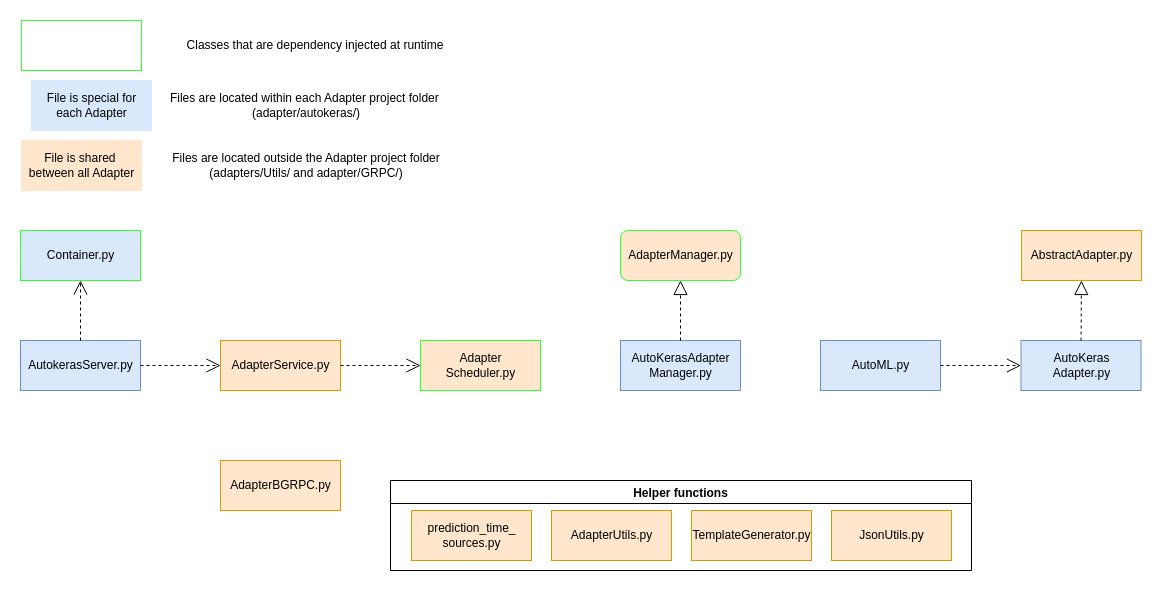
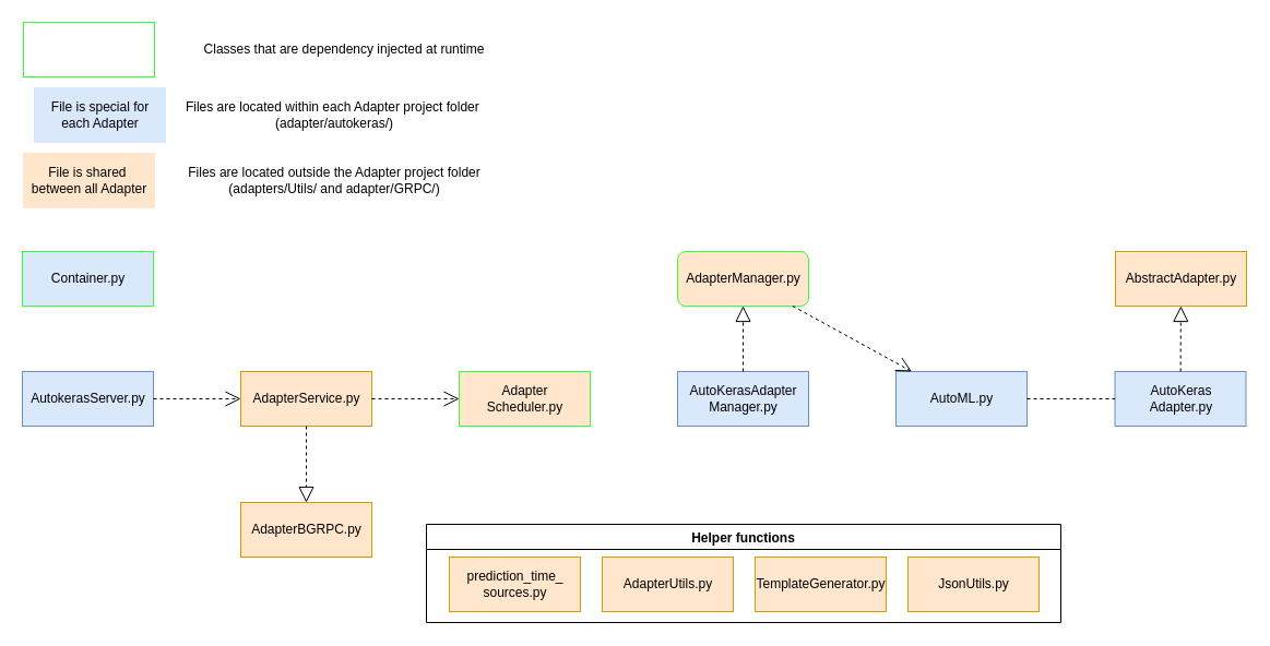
+ <mxCell id="16" value="" style="endArrow=open;endSize=12;dashed=1;html=1;rounded=0;" parent="1" source="6" target="10" edge="1"><mxGeometry width="160" relative="1" as="geometry"><mxPoint x="780" y="300" as="sourcePoint" /><mxPoint x="940" y="300" as="targetPoint" /></mxGeometry></mxCell>
- <mxCell id="23" value="" style="endArrow=open;endSize=12;dashed=1;html=1;rounded=0;" parent="1" source="2" target="22" edge="1"><mxGeometry width="160" relative="1" as="geometry"><mxPoint x="91" y="460" as="sourcePoint" /><mxPoint x="251" y="460" as="targetPoint" /></mxGeometry></mxCell>
- <mxCell id="17" value="" style="endArrow=open;endSize=12;dashed=1;html=1;rounded=0;" parent="1" source="10" target="9" edge="1"><mxGeometry width="160" relative="1" as="geometry"><mxPoint x="950" y="440" as="sourcePoint" /><mxPoint x="1110" y="440" as="targetPoint" /></mxGeometry></mxCell>
+ <mxCell id="17" value="" style="endArrow=none;endSize=12;dashed=1;html=1;rounded=0;" parent="1" source="10" target="9" edge="1"><mxGeometry width="160" relative="1" as="geometry"><mxPoint x="950" y="440" as="sourcePoint" /><mxPoint x="1110" y="440" as="targetPoint" /></mxGeometry></mxCell>
+ <mxCell id="14" value="" style="endArrow=block;dashed=1;endFill=0;endSize=12;html=1;rounded=0;" parent="1" source="3" target="4" edge="1"><mxGeometry width="160" relative="1" as="geometry"><mxPoint x="300" y="420" as="sourcePoint" /><mxPoint x="460" y="420" as="targetPoint" /></mxGeometry></mxCell>
